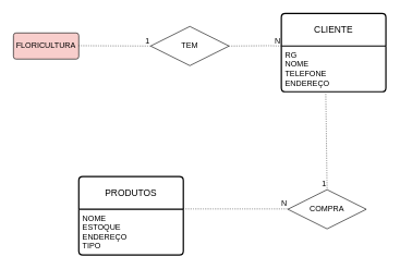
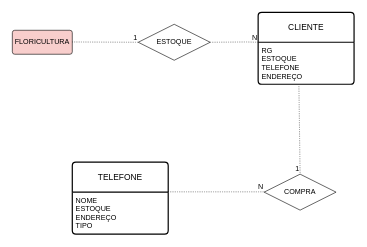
- <mxCell id="5" value="TEM" style="shape=rhombus;perimeter=rhombusPerimeter;whiteSpace=wrap;html=1;align=center;" vertex="1" parent="1"><mxGeometry x="230" y="40" width="120" height="60" as="geometry" /></mxCell>
+ <mxCell id="5" value="ESTOQUE" style="shape=rhombus;perimeter=rhombusPerimeter;whiteSpace=wrap;html=1;align=center;" vertex="1" parent="1"><mxGeometry x="230" y="40" width="120" height="60" as="geometry" /></mxCell>
- <mxCell id="7" value="&lt;div&gt;RG&lt;/div&gt;&lt;div&gt;NOME&lt;/div&gt;&lt;div&gt;TELEFONE&lt;/div&gt;&lt;div&gt;ENDEREÇO&lt;/div&gt;" style="align=left;strokeColor=none;fillColor=none;spacingLeft=4;fontSize=12;verticalAlign=top;resizable=0;rotatable=0;part=1;html=1;" vertex="1" parent="6"><mxGeometry y="50" width="160" height="70" as="geometry" /></mxCell>
+ <mxCell id="7" value="&lt;div&gt;RG&lt;/div&gt;&lt;div&gt;ESTOQUE&lt;/div&gt;&lt;div&gt;TELEFONE&lt;/div&gt;&lt;div&gt;ENDEREÇO&lt;/div&gt;" style="align=left;strokeColor=none;fillColor=none;spacingLeft=4;fontSize=12;verticalAlign=top;resizable=0;rotatable=0;part=1;html=1;" vertex="1" parent="6"><mxGeometry y="50" width="160" height="70" as="geometry" /></mxCell>
- <mxCell id="15" value="PRODUTOS" style="swimlane;childLayout=stackLayout;horizontal=1;startSize=50;horizontalStack=0;rounded=1;fontSize=14;fontStyle=0;strokeWidth=2;resizeParent=0;resizeLast=1;shadow=0;dashed=0;align=center;arcSize=4;whiteSpace=wrap;html=1;" vertex="1" parent="1"><mxGeometry x="120" y="270" width="160" height="120" as="geometry" /></mxCell>
+ <mxCell id="15" value="TELEFONE" style="swimlane;childLayout=stackLayout;horizontal=1;startSize=50;horizontalStack=0;rounded=1;fontSize=14;fontStyle=0;strokeWidth=2;resizeParent=0;resizeLast=1;shadow=0;dashed=0;align=center;arcSize=4;whiteSpace=wrap;html=1;" vertex="1" parent="1"><mxGeometry x="120" y="270" width="160" height="120" as="geometry" /></mxCell>
